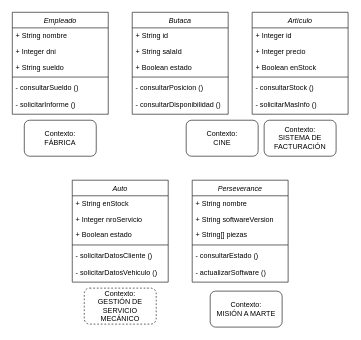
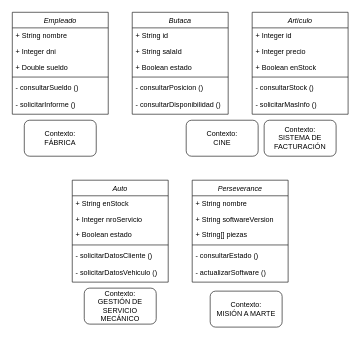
- <mxCell id="5" value="+ String sueldo" style="text;align=left;verticalAlign=top;spacingLeft=4;spacingRight=4;overflow=hidden;rotatable=0;points=[[0,0.5],[1,0.5]];portConstraint=eastwest;rounded=0;shadow=0;html=0;" parent="2" vertex="1"><mxGeometry y="78" width="160" height="26" as="geometry" /></mxCell>
+ <mxCell id="5" value="+ Double sueldo" style="text;align=left;verticalAlign=top;spacingLeft=4;spacingRight=4;overflow=hidden;rotatable=0;points=[[0,0.5],[1,0.5]];portConstraint=eastwest;rounded=0;shadow=0;html=0;" parent="2" vertex="1"><mxGeometry y="78" width="160" height="26" as="geometry" /></mxCell>
- <mxCell id="33" value="Contexto:&lt;br&gt;GESTIÓN DE SERVICIO MECÁNICO" style="rounded=1;whiteSpace=wrap;html=1;dashed=1;" vertex="1" parent="1"><mxGeometry x="140" y="480" width="120" height="60" as="geometry" /></mxCell>
+ <mxCell id="33" value="Contexto:&lt;br&gt;GESTIÓN DE SERVICIO MECÁNICO" style="rounded=1;whiteSpace=wrap;html=1;" vertex="1" parent="1"><mxGeometry x="140" y="480" width="120" height="60" as="geometry" /></mxCell>
